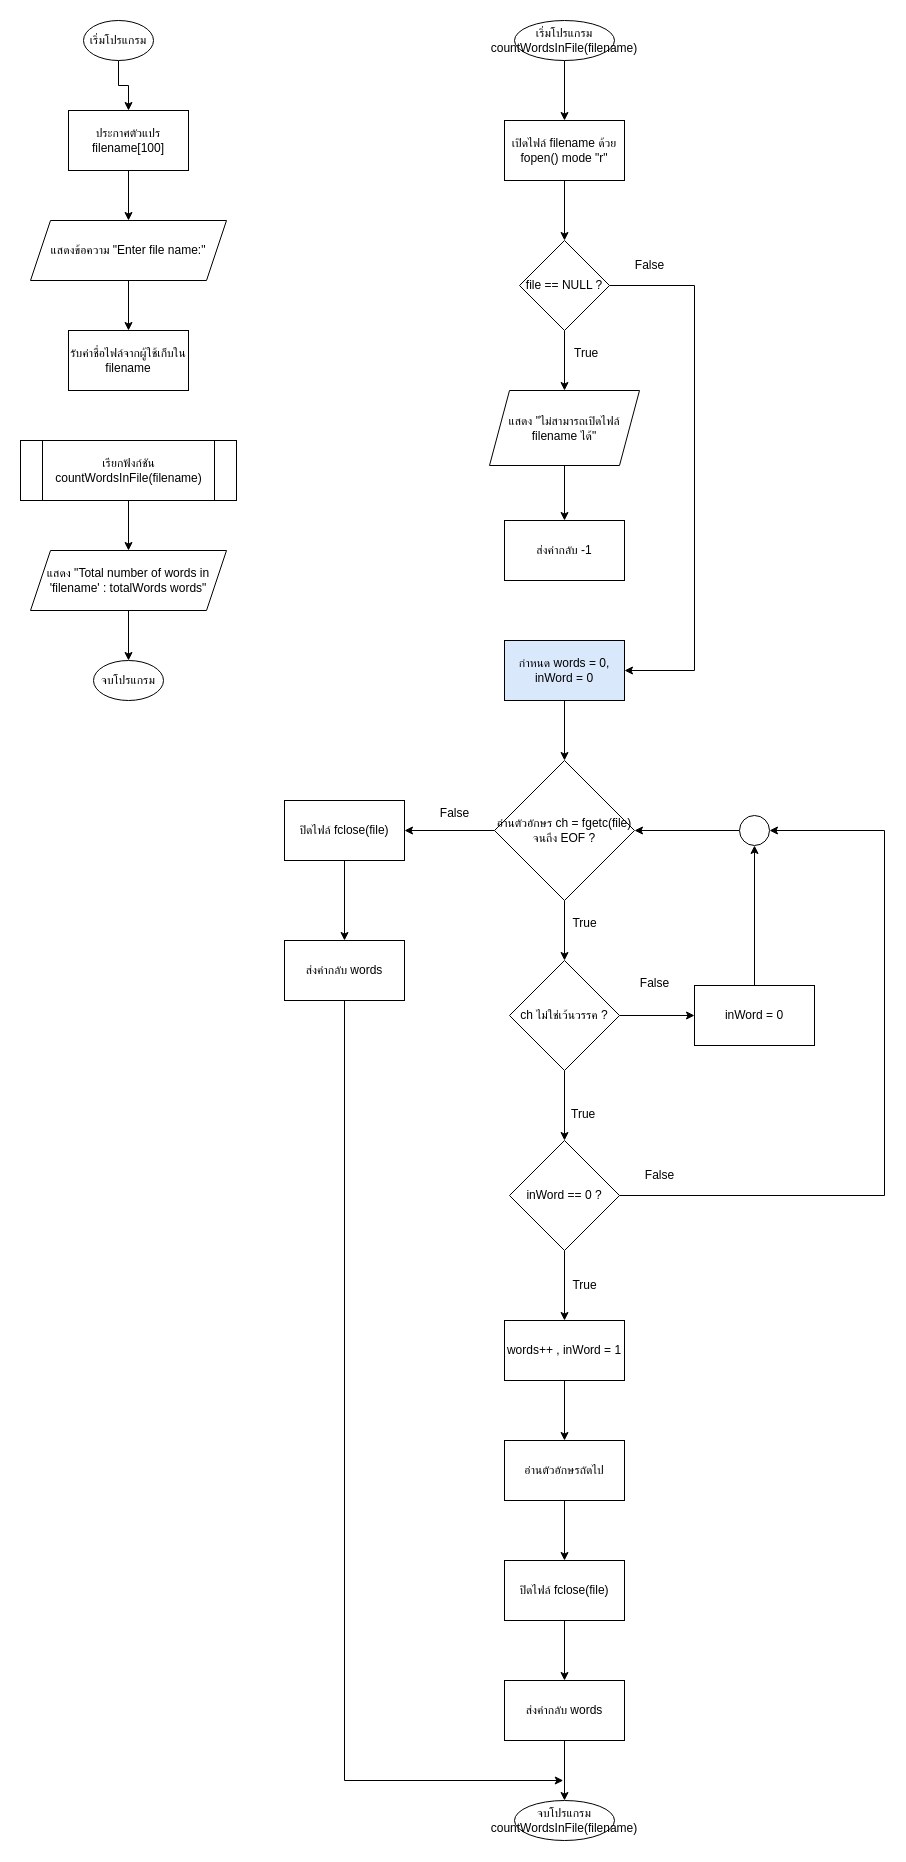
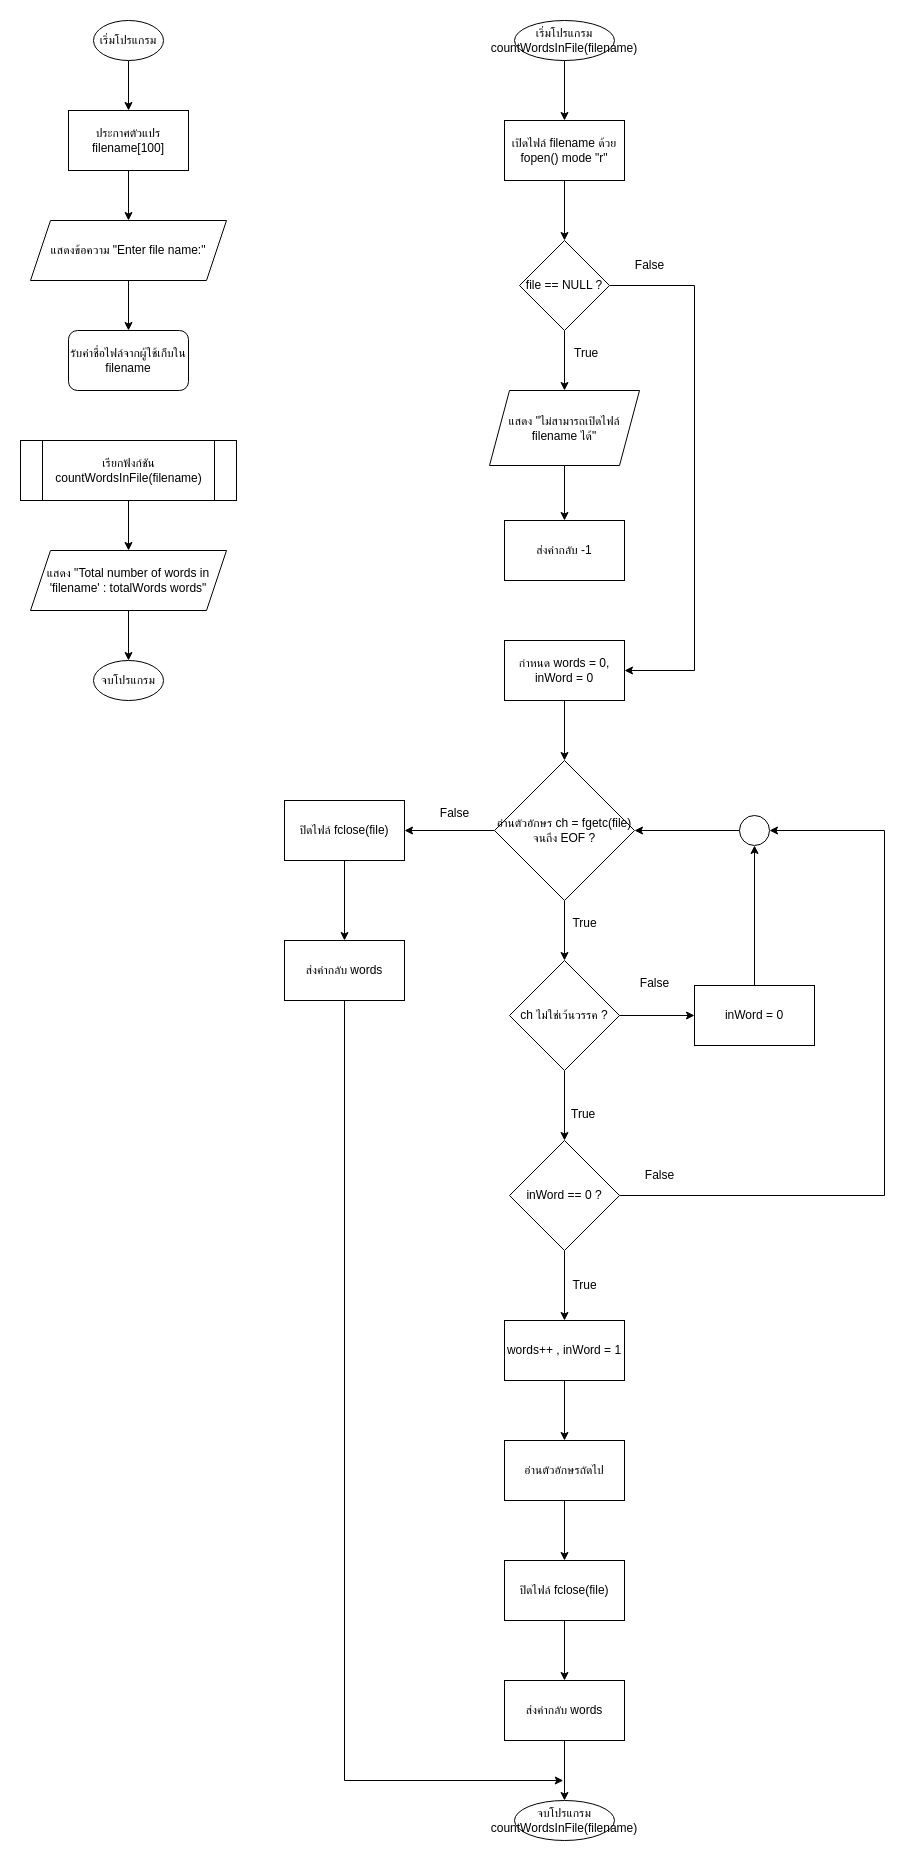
- <mxCell id="3" value="เริ่มโปรแกรม" style="ellipse;whiteSpace=wrap;html=1;" vertex="1" parent="1"><mxGeometry x="83" y="20" width="70" height="40" as="geometry" /></mxCell>
+ <mxCell id="3" value="เริ่มโปรแกรม" style="ellipse;whiteSpace=wrap;html=1;" vertex="1" parent="1"><mxGeometry x="93" y="20" width="70" height="40" as="geometry" /></mxCell>
- <mxCell id="8" value="รับค่าชื่อไฟล์จากผู้ใช้เก็บใน filename" style="whiteSpace=wrap;html=1;" vertex="1" parent="1"><mxGeometry x="68" y="330" width="120" height="60" as="geometry" /></mxCell>
+ <mxCell id="8" value="รับค่าชื่อไฟล์จากผู้ใช้เก็บใน filename" style="whiteSpace=wrap;html=1;rounded=1;" vertex="1" parent="1"><mxGeometry x="68" y="330" width="120" height="60" as="geometry" /></mxCell>
- <mxCell id="26" value="กำหนด words = 0, inWord = 0" style="whiteSpace=wrap;html=1;fillColor=#dae8fc;" vertex="1" parent="1"><mxGeometry x="504" y="640" width="120" height="60" as="geometry" /></mxCell>
+ <mxCell id="26" value="กำหนด words = 0, inWord = 0" style="whiteSpace=wrap;html=1;" vertex="1" parent="1"><mxGeometry x="504" y="640" width="120" height="60" as="geometry" /></mxCell>
